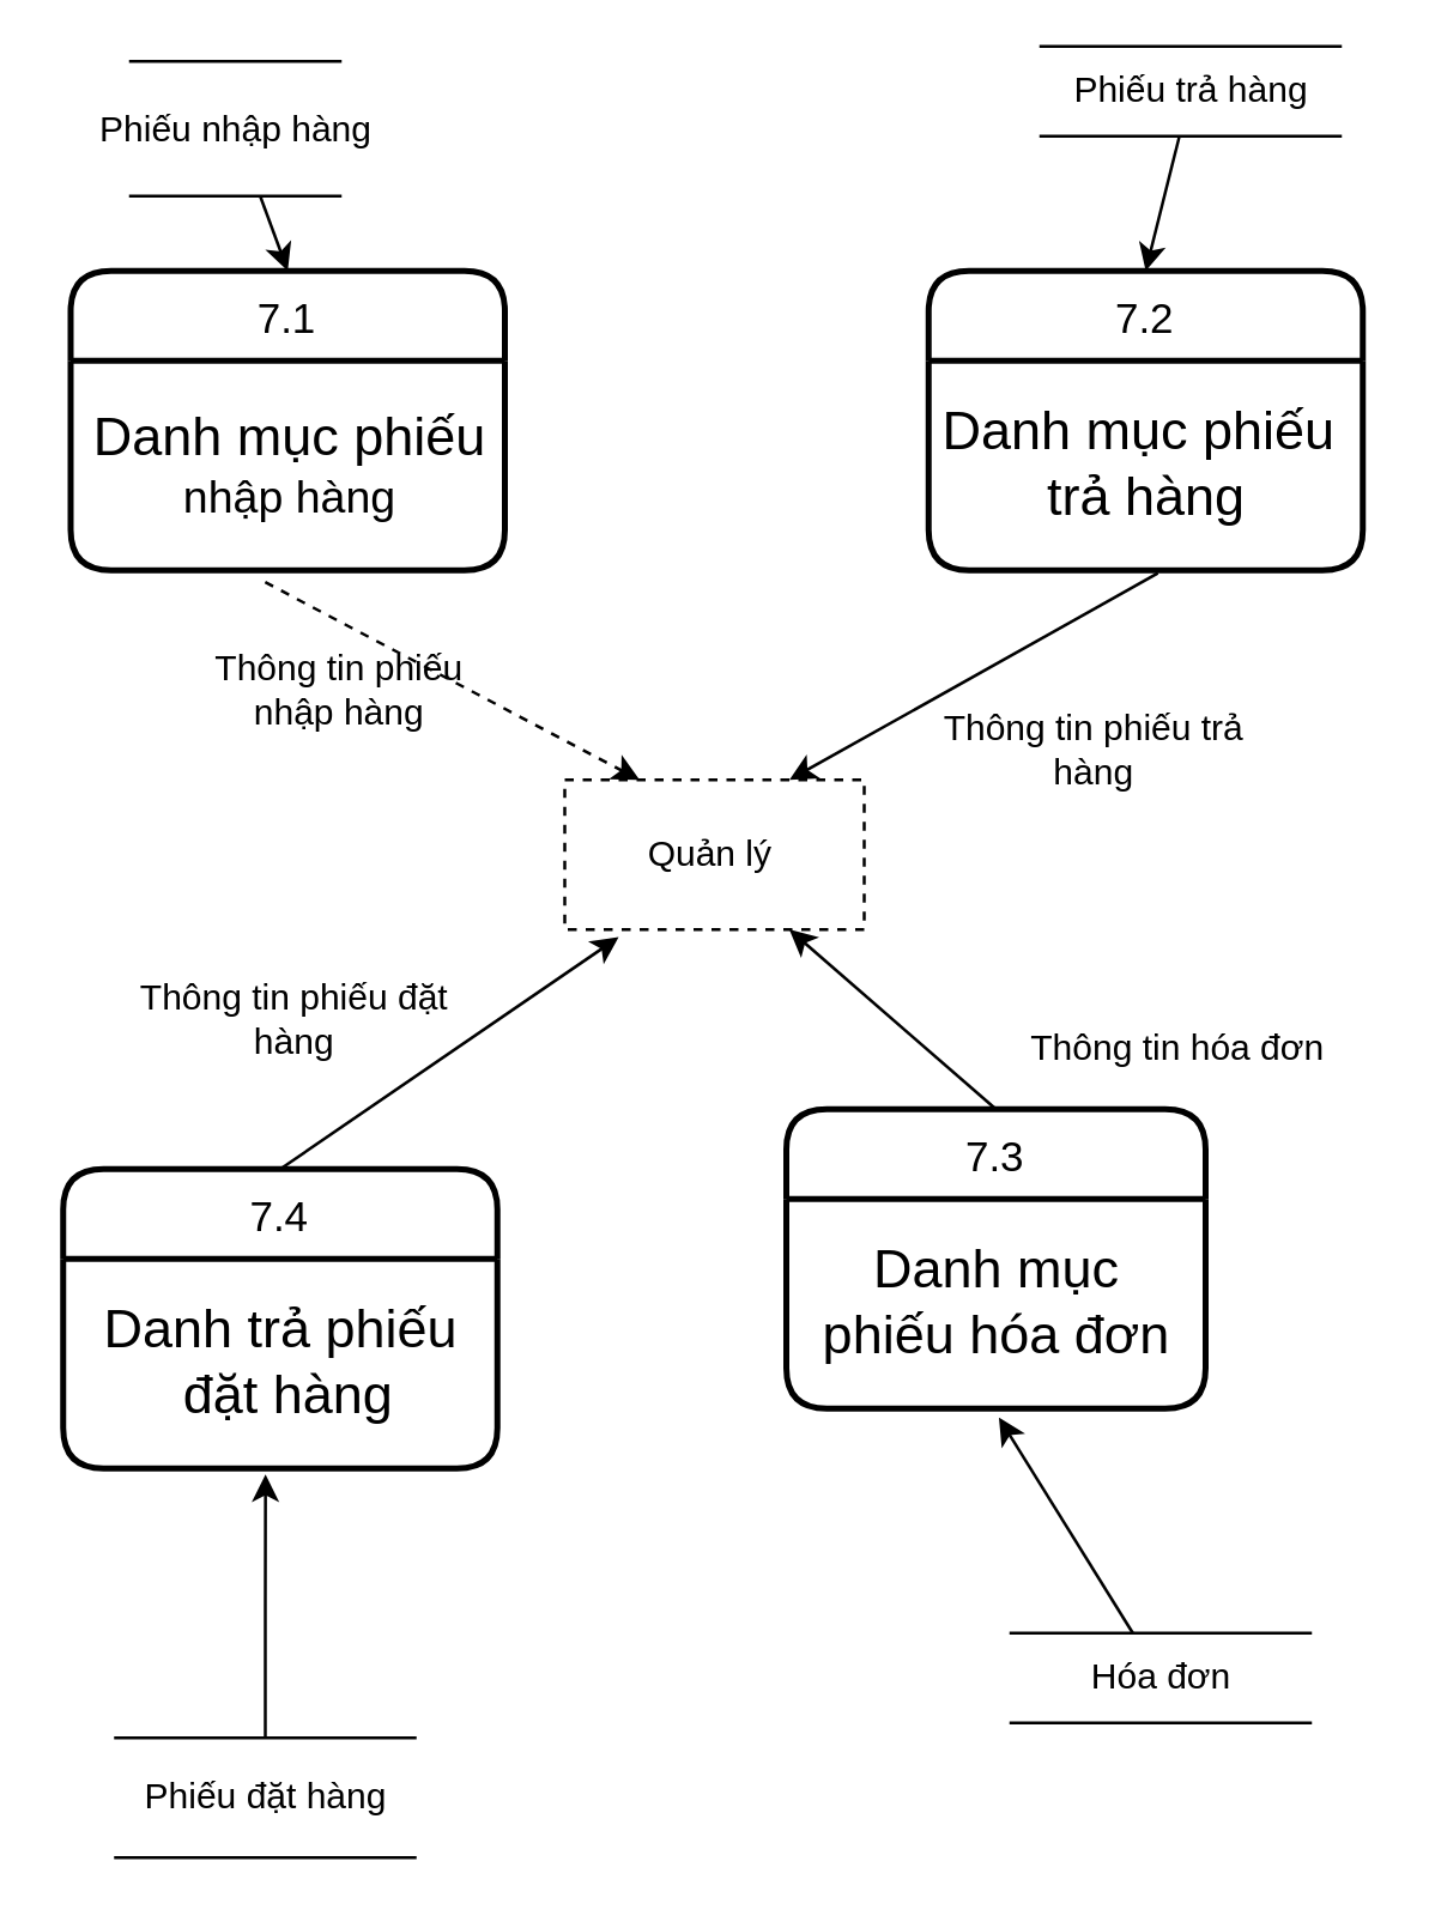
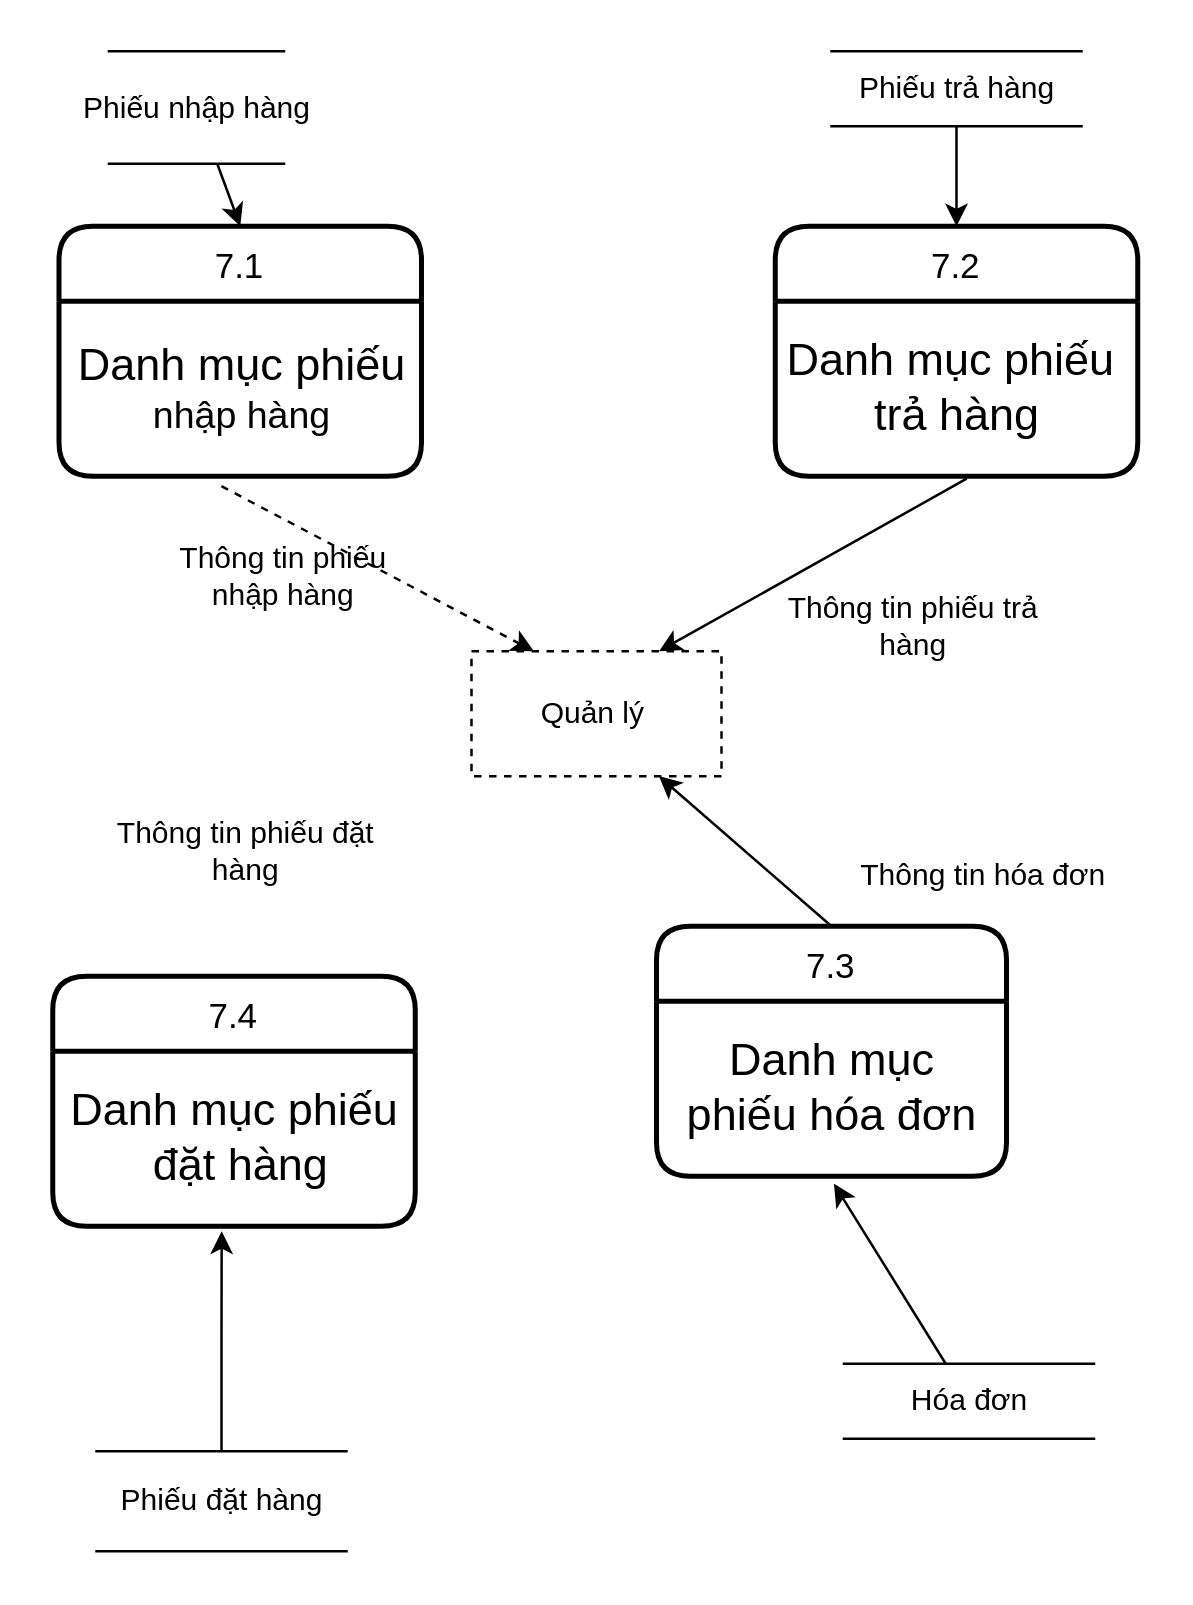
- <mxCell id="12" value="Phiếu trả hàng" style="html=1;dashed=0;whitespace=wrap;shape=partialRectangle;right=0;left=0;" parent="1" vertex="1"><mxGeometry x="347" y="15" width="100" height="30" as="geometry" /></mxCell>
+ <mxCell id="12" value="Phiếu trả hàng" style="html=1;dashed=0;whitespace=wrap;shape=partialRectangle;right=0;left=0;" parent="1" vertex="1"><mxGeometry x="332" y="20" width="100" height="30" as="geometry" /></mxCell>
- <mxCell id="5" style="rounded=0;orthogonalLoop=1;jettySize=auto;html=1;entryX=0.18;entryY=1.051;entryDx=0;entryDy=0;entryPerimeter=0;exitX=0.5;exitY=0;exitDx=0;exitDy=0;" parent="1" source="25" target="2" edge="1"><mxGeometry relative="1" as="geometry"><mxPoint x="119.909" y="380" as="sourcePoint" /></mxGeometry></mxCell>
- <mxCell id="26" value="&lt;span style=&quot;font-size: 18px&quot;&gt;Danh trả phiếu&lt;br&gt;&amp;nbsp;đặt hàng&lt;/span&gt;" style="text;html=1;align=center;verticalAlign=middle;resizable=0;points=[];autosize=1;fontSize=15;" vertex="1" parent="25"><mxGeometry y="30" width="145" height="70" as="geometry" /></mxCell>
+ <mxCell id="26" value="&lt;span style=&quot;font-size: 18px&quot;&gt;Danh mục phiếu&lt;br&gt;&amp;nbsp;đặt hàng&lt;/span&gt;" style="text;html=1;align=center;verticalAlign=middle;resizable=0;points=[];autosize=1;fontSize=15;" vertex="1" parent="25"><mxGeometry y="30" width="145" height="70" as="geometry" /></mxCell>
